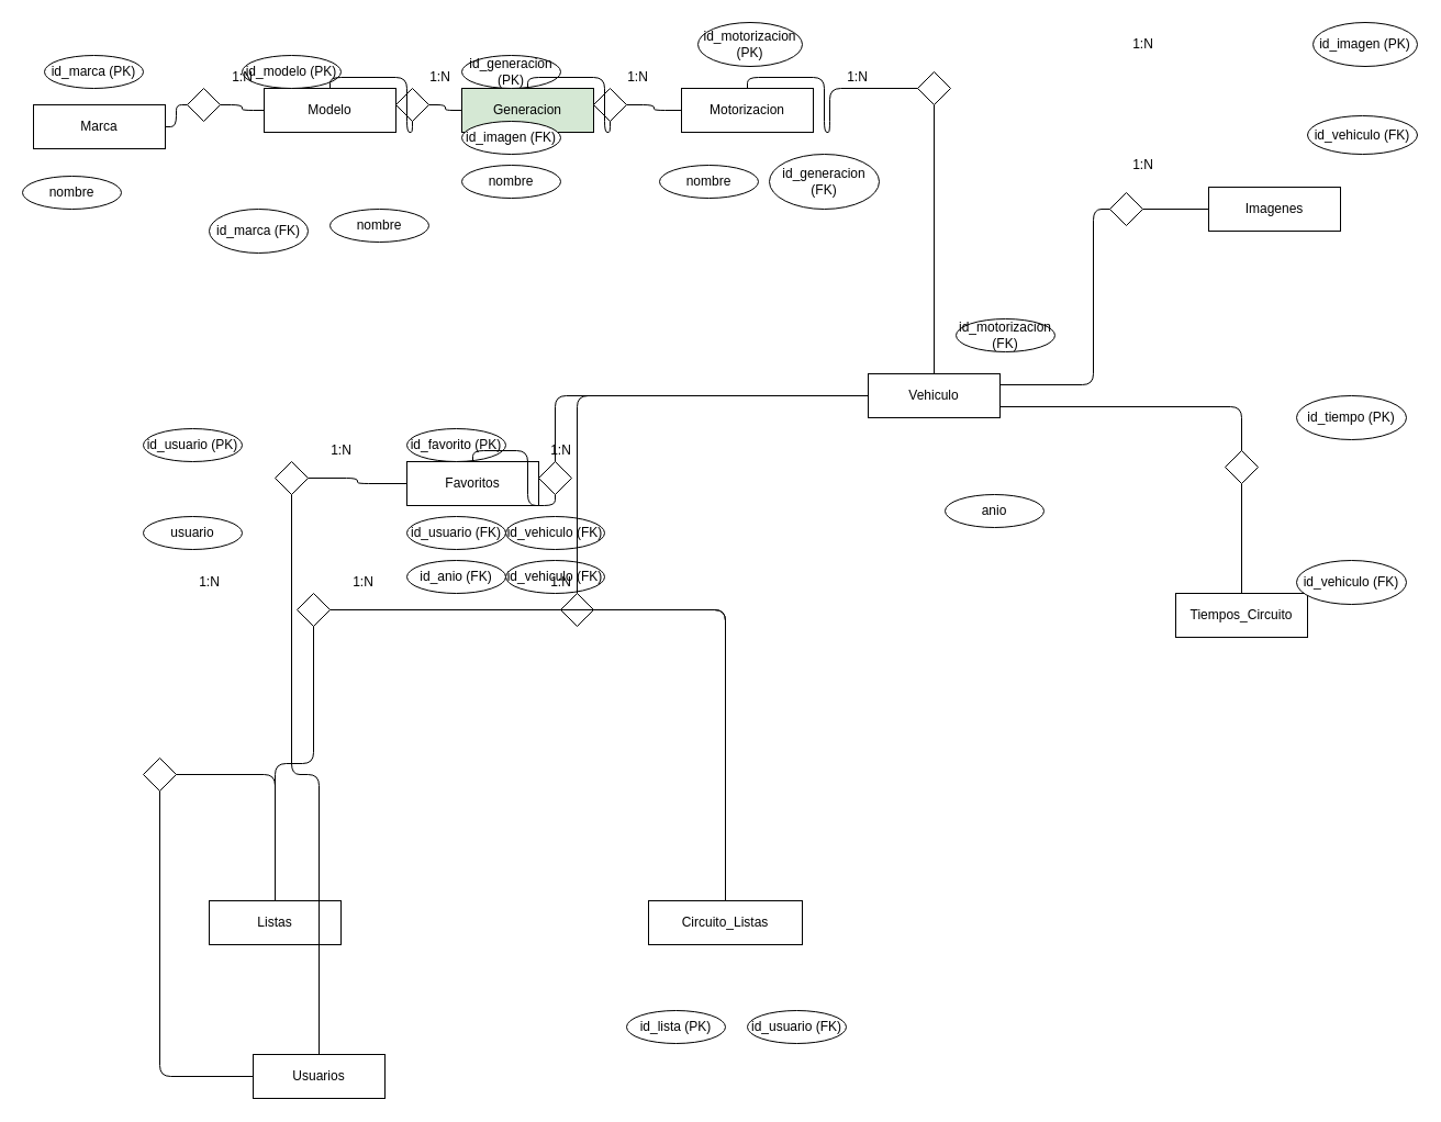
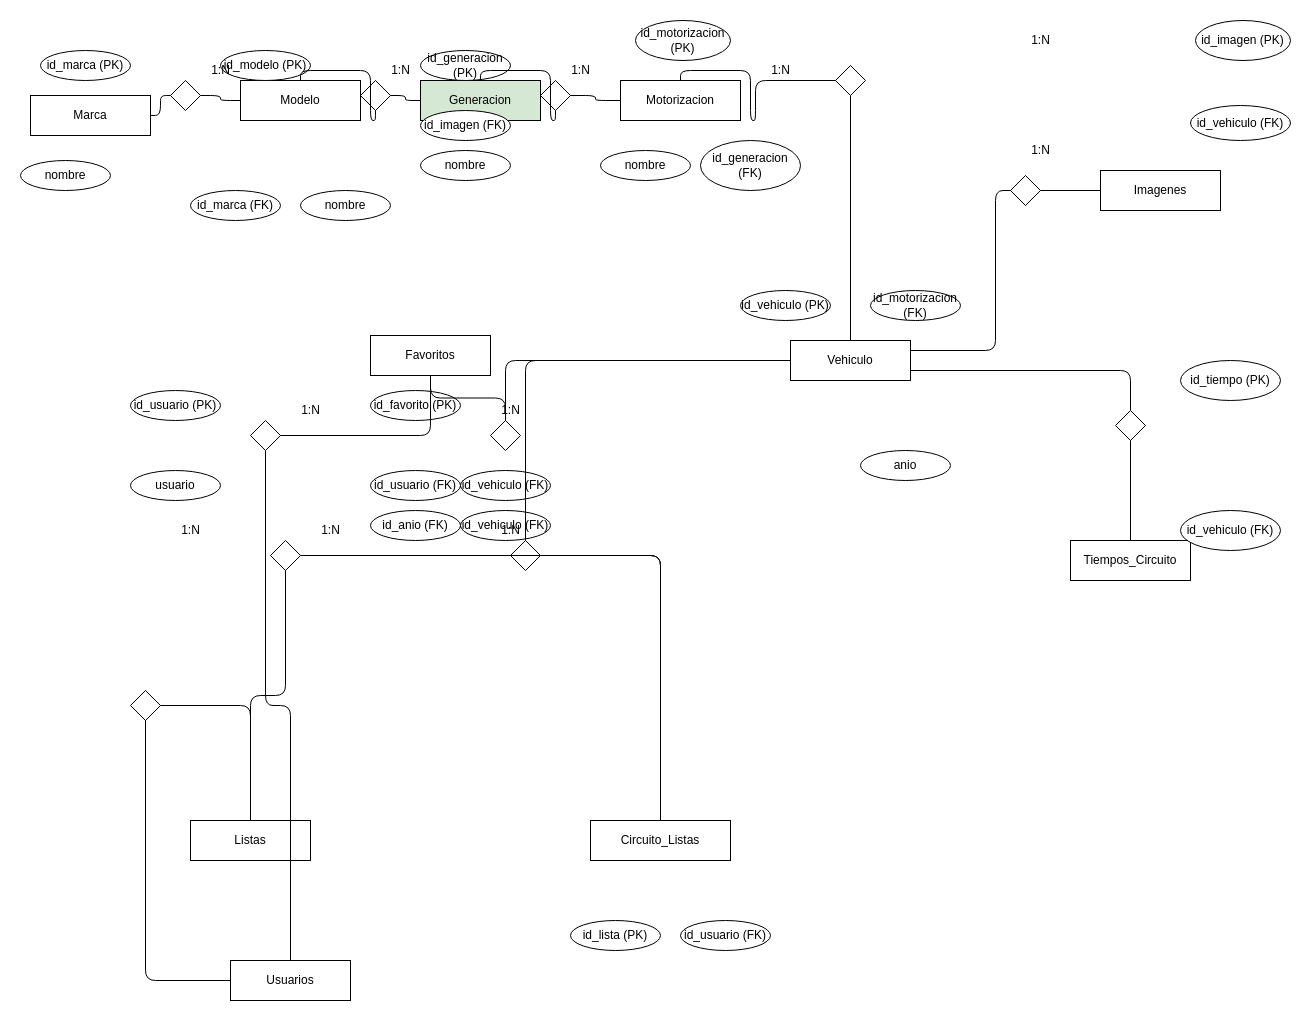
- <mxCell id="16" value="id_marca (FK)" style="ellipse;whiteSpace=wrap;html=1;align=center;" parent="1" vertex="1"><mxGeometry x="190" y="190" width="90" height="40" as="geometry" /></mxCell>
+ <mxCell id="16" value="id_marca (FK)" style="ellipse;whiteSpace=wrap;html=1;align=center;" parent="1" vertex="1"><mxGeometry x="190" y="190" width="90" height="30" as="geometry" /></mxCell>
+ <mxCell id="24" value="id_vehiculo (PK)" style="ellipse;whiteSpace=wrap;html=1;align=center;" parent="1" vertex="1"><mxGeometry x="740" y="290" width="90" height="30" as="geometry" /></mxCell>
- <mxCell id="10" value="Favoritos" style="whiteSpace=wrap;html=1;align=center;" parent="1" vertex="1"><mxGeometry x="370" y="420" width="120" height="40" as="geometry" /></mxCell>
+ <mxCell id="10" value="Favoritos" style="whiteSpace=wrap;html=1;align=center;" parent="1" vertex="1"><mxGeometry x="370" y="335" width="120" height="40" as="geometry" /></mxCell>
